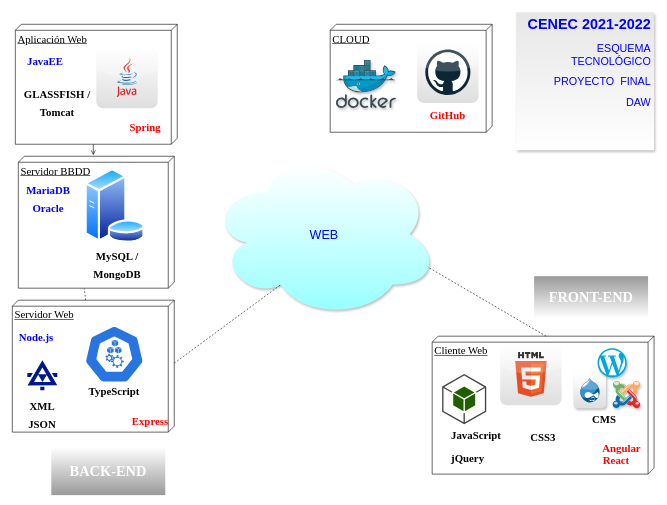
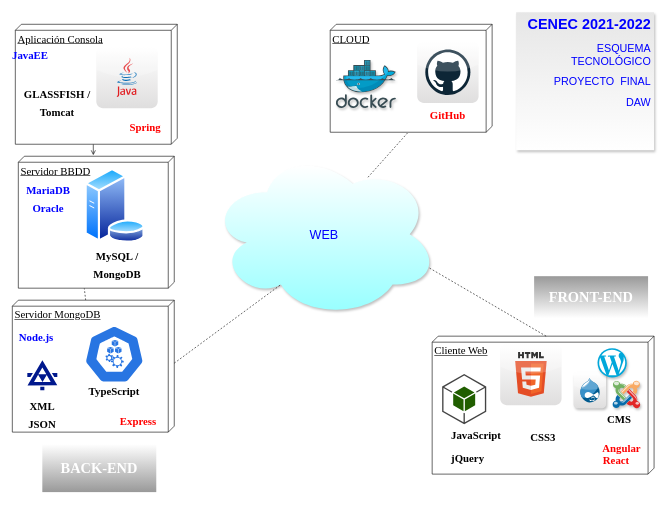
- <mxCell id="34" value="&lt;font style=&quot;font-size: 18px&quot;&gt;Aplicación Web&lt;/font&gt;" style="verticalAlign=top;align=left;spacingTop=8;spacingLeft=2;spacingRight=12;shape=cube;size=10;direction=south;fontStyle=4;html=1;rounded=0;shadow=0;comic=0;labelBackgroundColor=none;strokeWidth=1;fontFamily=Verdana;fontSize=12" parent="33" vertex="1"><mxGeometry width="270" height="200" as="geometry" /></mxCell>
+ <mxCell id="34" value="&lt;font style=&quot;font-size: 18px&quot;&gt;Aplicación Consola&lt;/font&gt;" style="verticalAlign=top;align=left;spacingTop=8;spacingLeft=2;spacingRight=12;shape=cube;size=10;direction=south;fontStyle=4;html=1;rounded=0;shadow=0;comic=0;labelBackgroundColor=none;strokeWidth=1;fontFamily=Verdana;fontSize=12" parent="33" vertex="1"><mxGeometry width="270" height="200" as="geometry" /></mxCell>
- <mxCell id="37" value="&lt;h1&gt;&lt;font face=&quot;Tahoma&quot;&gt;&lt;span style=&quot;font-size: 18px&quot;&gt;JavaEE&lt;/span&gt;&lt;/font&gt;&lt;/h1&gt;" style="text;html=1;strokeColor=none;fillColor=none;align=center;verticalAlign=middle;whiteSpace=wrap;rounded=0;fontColor=#0000FF;" parent="33" vertex="1"><mxGeometry x="30" y="50.0" width="40" height="20" as="geometry" /></mxCell>
+ <mxCell id="37" value="&lt;h1&gt;&lt;font face=&quot;Tahoma&quot;&gt;&lt;span style=&quot;font-size: 18px&quot;&gt;JavaEE&lt;/span&gt;&lt;/font&gt;&lt;/h1&gt;" style="text;html=1;strokeColor=none;fillColor=none;align=center;verticalAlign=middle;whiteSpace=wrap;rounded=0;fontColor=#0000FF;" parent="33" vertex="1"><mxGeometry x="5" y="40" width="40" height="20" as="geometry" /></mxCell>
+ <mxCell id="3" style="edgeStyle=none;rounded=0;orthogonalLoop=1;jettySize=auto;html=1;fontColor=#0000FF;endArrow=none;endFill=0;dashed=1;entryX=0;entryY=0;entryDx=180;entryDy=140;entryPerimeter=0;exitX=0.692;exitY=0.161;exitDx=0;exitDy=0;exitPerimeter=0;" parent="1" source="44" target="40" edge="1"><mxGeometry relative="1" as="geometry" /></mxCell>
- <mxCell id="21" value="&lt;font style=&quot;font-size: 18px&quot;&gt;Servidor Web&lt;/font&gt;" style="verticalAlign=top;align=left;spacingTop=8;spacingLeft=2;spacingRight=12;shape=cube;size=10;direction=south;fontStyle=4;html=1;rounded=0;shadow=0;comic=0;labelBackgroundColor=none;strokeWidth=1;fontFamily=Verdana;fontSize=12" parent="20" vertex="1"><mxGeometry width="270" height="220" as="geometry" /></mxCell>
+ <mxCell id="21" value="&lt;font style=&quot;font-size: 18px&quot;&gt;Servidor MongoDB&lt;/font&gt;" style="verticalAlign=top;align=left;spacingTop=8;spacingLeft=2;spacingRight=12;shape=cube;size=10;direction=south;fontStyle=4;html=1;rounded=0;shadow=0;comic=0;labelBackgroundColor=none;strokeWidth=1;fontFamily=Verdana;fontSize=12" parent="20" vertex="1"><mxGeometry width="270" height="220" as="geometry" /></mxCell>
- <mxCell id="17" value="&lt;h1&gt;&lt;font face=&quot;Tahoma&quot; style=&quot;font-size: 18px&quot;&gt;CMS&lt;/font&gt;&lt;/h1&gt;" style="text;html=1;strokeColor=none;fillColor=none;align=center;verticalAlign=middle;whiteSpace=wrap;rounded=0;" vertex="1" parent="8"><mxGeometry x="266.9" y="127" width="40" height="20" as="geometry" /></mxCell>
+ <mxCell id="17" value="&lt;h1&gt;&lt;font face=&quot;Tahoma&quot; style=&quot;font-size: 18px&quot;&gt;CMS&lt;/font&gt;&lt;/h1&gt;" style="text;html=1;strokeColor=none;fillColor=none;align=center;verticalAlign=middle;whiteSpace=wrap;rounded=0;" vertex="1" parent="8"><mxGeometry x="291.9" y="127" width="40" height="20" as="geometry" /></mxCell>
- <mxCell id="24" value="&lt;h1&gt;&lt;font face=&quot;Tahoma&quot;&gt;&lt;span style=&quot;font-size: 18px&quot;&gt;Express&lt;/span&gt;&lt;/font&gt;&lt;/h1&gt;" style="text;html=1;strokeColor=none;fillColor=none;align=center;verticalAlign=middle;whiteSpace=wrap;rounded=0;fontColor=#FF0000;" parent="20" vertex="1"><mxGeometry x="210" y="190" width="40" height="20" as="geometry" /></mxCell>
+ <mxCell id="24" value="&lt;h1&gt;&lt;font face=&quot;Tahoma&quot;&gt;&lt;span style=&quot;font-size: 18px&quot;&gt;Express&lt;/span&gt;&lt;/font&gt;&lt;/h1&gt;" style="text;html=1;strokeColor=none;fillColor=none;align=center;verticalAlign=middle;whiteSpace=wrap;rounded=0;fontColor=#FF0000;" parent="20" vertex="1"><mxGeometry x="190" y="190" width="40" height="20" as="geometry" /></mxCell>
- <mxCell id="6" value="&lt;h1 style=&quot;font-size: 24px;&quot;&gt;&lt;font face=&quot;Tahoma&quot; style=&quot;font-size: 24px;&quot;&gt;&lt;span style=&quot;font-size: 24px;&quot;&gt;BACK-END&lt;/span&gt;&lt;/font&gt;&lt;/h1&gt;" style="text;html=1;strokeColor=none;align=center;verticalAlign=middle;whiteSpace=wrap;rounded=0;labelBackgroundColor=none;fillColor=#FFFFFF;fontColor=#FFFFFF;fontStyle=1;fontSize=24;gradientColor=#999999;" parent="1" vertex="1"><mxGeometry x="85" y="745" width="190" height="80" as="geometry" /></mxCell>
+ <mxCell id="6" value="&lt;h1 style=&quot;font-size: 24px;&quot;&gt;&lt;font face=&quot;Tahoma&quot; style=&quot;font-size: 24px;&quot;&gt;&lt;span style=&quot;font-size: 24px;&quot;&gt;BACK-END&lt;/span&gt;&lt;/font&gt;&lt;/h1&gt;" style="text;html=1;strokeColor=none;align=center;verticalAlign=middle;whiteSpace=wrap;rounded=0;labelBackgroundColor=none;fillColor=#FFFFFF;fontColor=#FFFFFF;fontStyle=1;fontSize=24;gradientColor=#999999;" parent="1" vertex="1"><mxGeometry x="70" y="740" width="190" height="80" as="geometry" /></mxCell>
